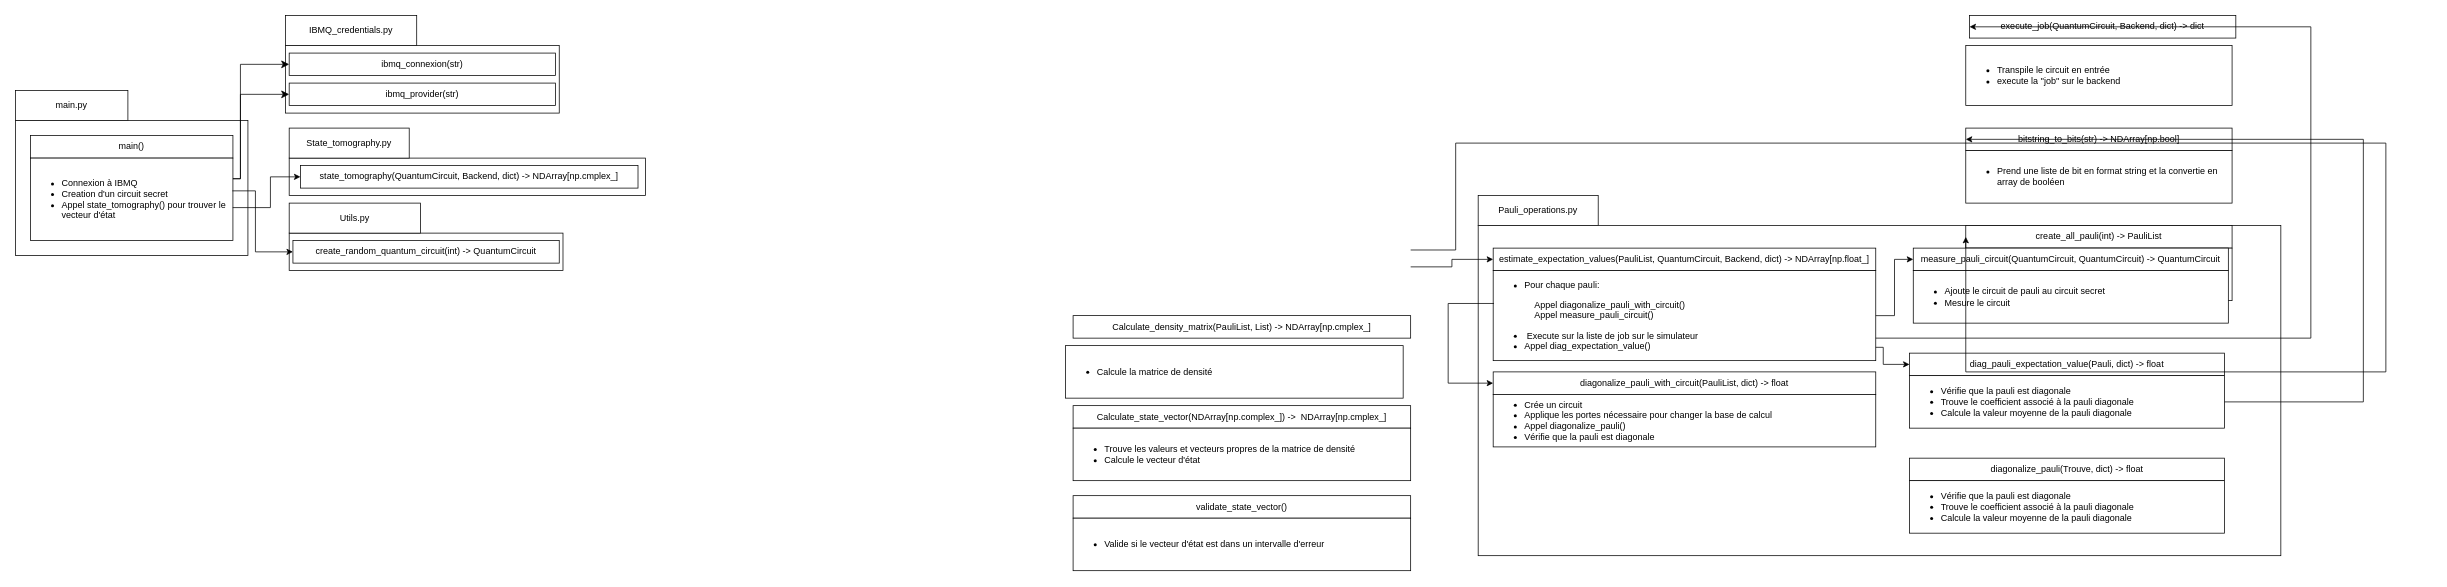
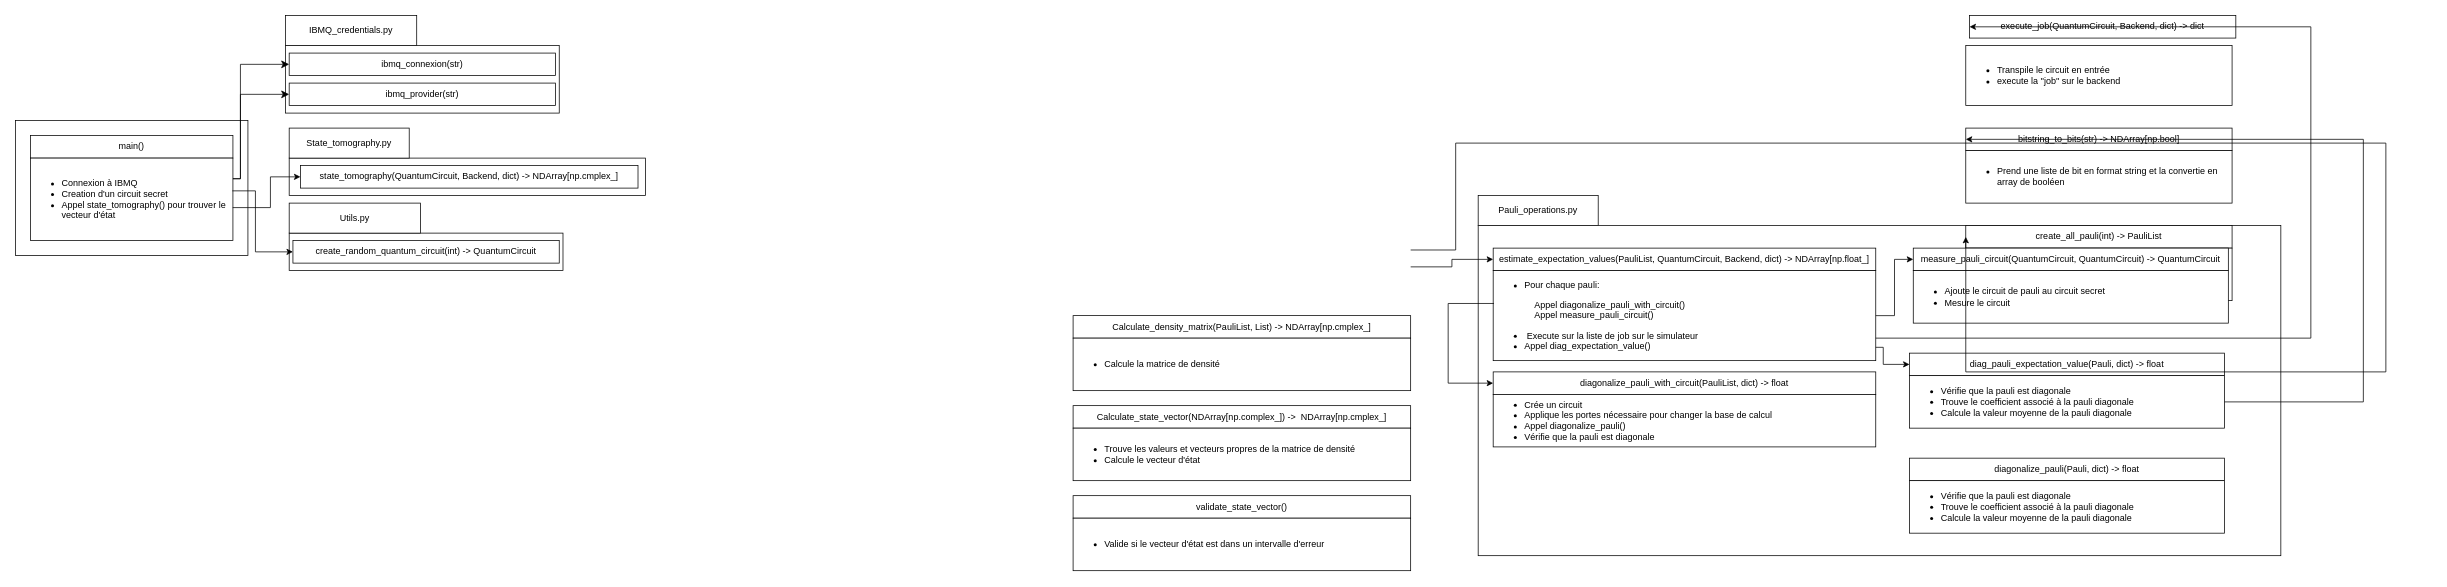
- <mxCell id="8" value="main.py" style="rounded=0;whiteSpace=wrap;html=1;" parent="1" vertex="1"><mxGeometry x="20" y="120" width="150" height="40" as="geometry" /></mxCell>
- <mxCell id="29" value="&lt;ul&gt;&lt;li&gt;Calcule la matrice de densité&lt;/li&gt;&lt;/ul&gt;" style="rounded=0;whiteSpace=wrap;html=1;align=left;" parent="1" vertex="1"><mxGeometry x="1420" y="460" width="450" height="70" as="geometry" /></mxCell>
+ <mxCell id="29" value="&lt;ul&gt;&lt;li&gt;Calcule la matrice de densité&lt;/li&gt;&lt;/ul&gt;" style="rounded=0;whiteSpace=wrap;html=1;align=left;" parent="1" vertex="1"><mxGeometry x="1430" y="450" width="450" height="70" as="geometry" /></mxCell>
- <mxCell id="45" value="diagonalize_pauli(Trouve, dict) -&amp;gt; float" style="rounded=0;whiteSpace=wrap;html=1;" parent="1" vertex="1"><mxGeometry x="2545" y="610" width="420" height="30" as="geometry" /></mxCell>
+ <mxCell id="45" value="diagonalize_pauli(Pauli, dict) -&amp;gt; float" style="rounded=0;whiteSpace=wrap;html=1;" parent="1" vertex="1"><mxGeometry x="2545" y="610" width="420" height="30" as="geometry" /></mxCell>
